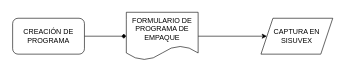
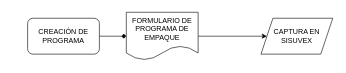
- <mxCell id="3" value="CREACIÓN DE PROGRAMA" style="rounded=1;whiteSpace=wrap;html=1;" vertex="1" parent="1"><mxGeometry x="20" y="30" width="120" height="60" as="geometry" /></mxCell>
+ <mxCell id="3" value="CREACIÓN DE PROGRAMA" style="rounded=1;whiteSpace=wrap;html=1;" vertex="1" parent="1"><mxGeometry x="45" y="30" width="120" height="60" as="geometry" /></mxCell>
